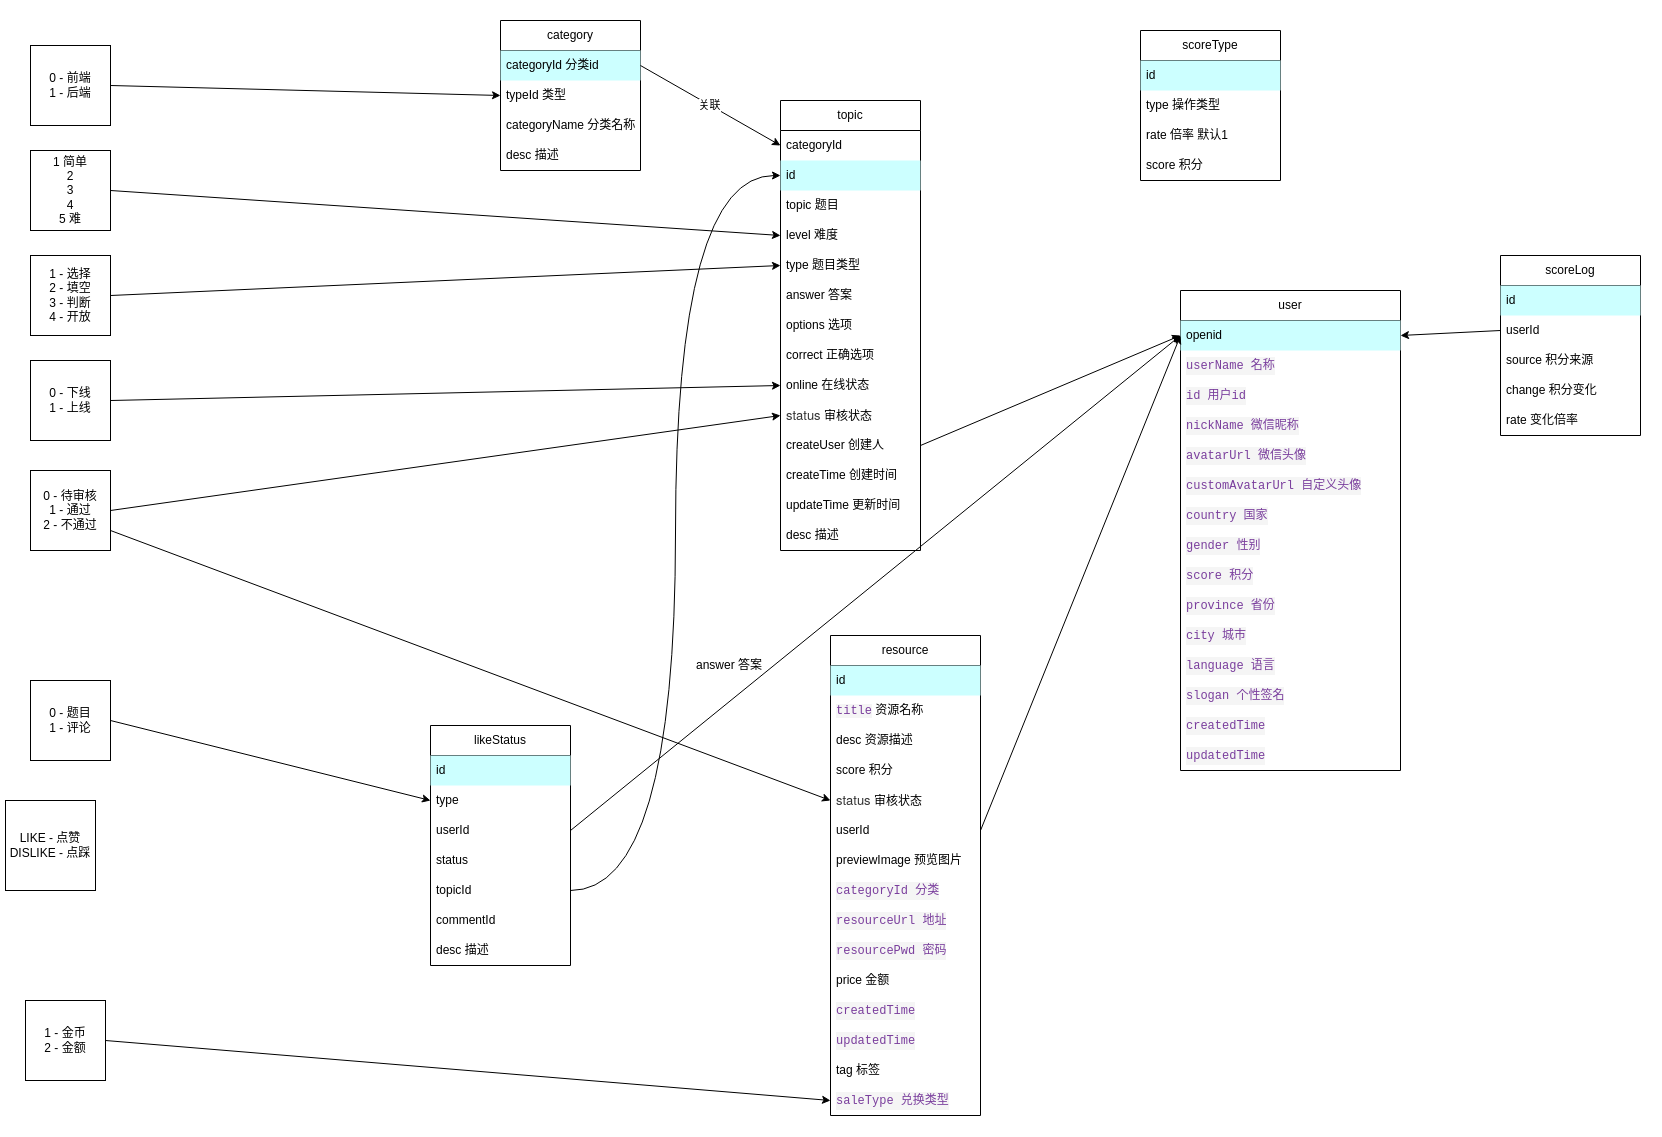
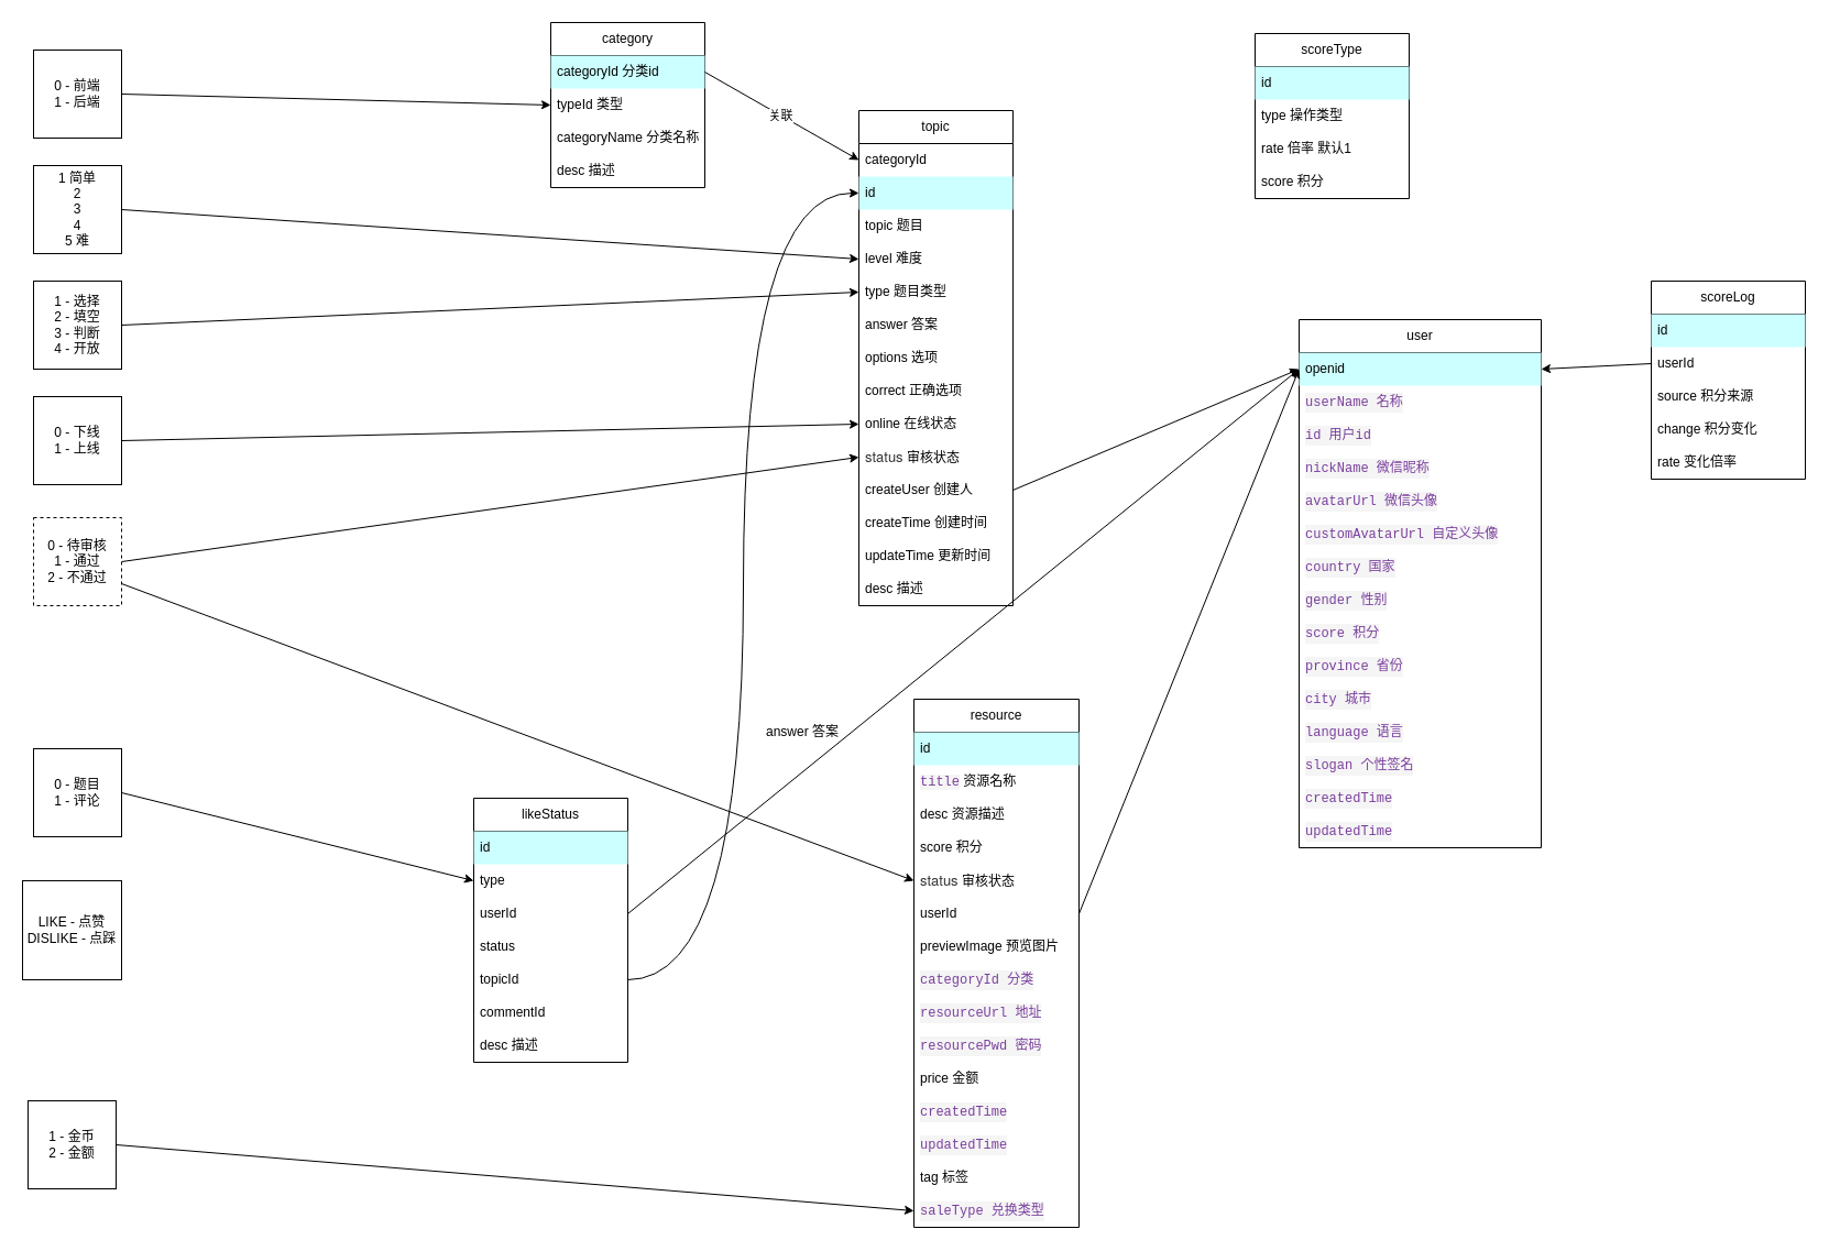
- <mxCell id="35" value="0 - 待审核&lt;br&gt;1 - 通过&lt;br&gt;2 - 不通过" style="whiteSpace=wrap;html=1;aspect=fixed;" parent="1" vertex="1"><mxGeometry x="30" y="470" width="80" height="80" as="geometry" /></mxCell>
+ <mxCell id="35" value="0 - 待审核&lt;br&gt;1 - 通过&lt;br&gt;2 - 不通过" style="whiteSpace=wrap;html=1;aspect=fixed;dashed=1;" parent="1" vertex="1"><mxGeometry x="30" y="470" width="80" height="80" as="geometry" /></mxCell>
- <mxCell id="46" value="LIKE - 点赞&lt;br&gt;DISLIKE - 点踩" style="whiteSpace=wrap;html=1;aspect=fixed;" parent="1" vertex="1"><mxGeometry x="5" y="800" width="90" height="90" as="geometry" /></mxCell>
+ <mxCell id="46" value="LIKE - 点赞&lt;br&gt;DISLIKE - 点踩" style="whiteSpace=wrap;html=1;aspect=fixed;" parent="1" vertex="1"><mxGeometry x="20" y="800" width="90" height="90" as="geometry" /></mxCell>
